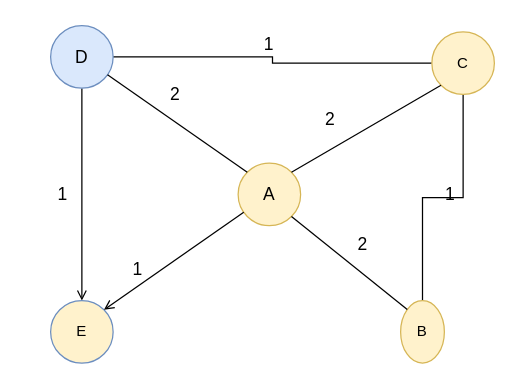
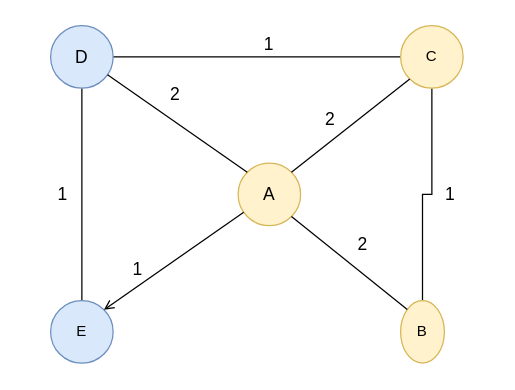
- <mxCell id="7" value="C" style="ellipse;whiteSpace=wrap;html=1;aspect=fixed;fillColor=#fff2cc;strokeColor=#d6b656;" parent="1" vertex="1"><mxGeometry x="345" y="25" width="50" height="50" as="geometry" /></mxCell>
+ <mxCell id="7" value="C" style="ellipse;whiteSpace=wrap;html=1;aspect=fixed;fillColor=#fff2cc;strokeColor=#d6b656;" parent="1" vertex="1"><mxGeometry x="320" y="20" width="50" height="50" as="geometry" /></mxCell>
- <mxCell id="4" style="edgeStyle=orthogonalEdgeStyle;rounded=0;orthogonalLoop=1;jettySize=auto;html=1;exitX=0.5;exitY=1;exitDx=0;exitDy=0;entryX=0.5;entryY=0;entryDx=0;entryDy=0;fontSize=14;endArrow=open;endFill=0;" parent="1" source="5" target="8" edge="1"><mxGeometry relative="1" as="geometry" /></mxCell>
+ <mxCell id="4" style="edgeStyle=orthogonalEdgeStyle;rounded=0;orthogonalLoop=1;jettySize=auto;html=1;exitX=0.5;exitY=1;exitDx=0;exitDy=0;entryX=0.5;entryY=0;entryDx=0;entryDy=0;fontSize=14;endArrow=none;endFill=0;" parent="1" source="5" target="8" edge="1"><mxGeometry relative="1" as="geometry" /></mxCell>
- <mxCell id="8" value="E" style="ellipse;whiteSpace=wrap;html=1;aspect=fixed;fillColor=#fff2cc;strokeColor=#6c8ebf;" parent="1" vertex="1"><mxGeometry x="40" y="240" width="50" height="50" as="geometry" /></mxCell>
+ <mxCell id="8" value="E" style="ellipse;whiteSpace=wrap;html=1;aspect=fixed;fillColor=#dae8fc;strokeColor=#6c8ebf;" parent="1" vertex="1"><mxGeometry x="40" y="240" width="50" height="50" as="geometry" /></mxCell>
